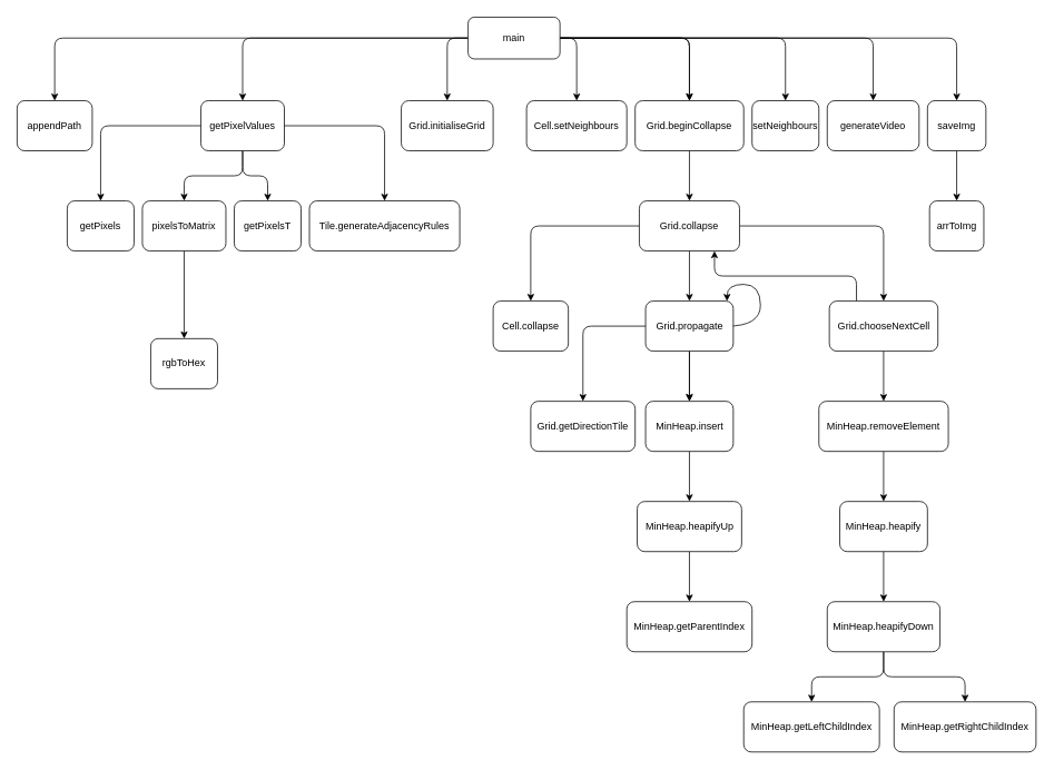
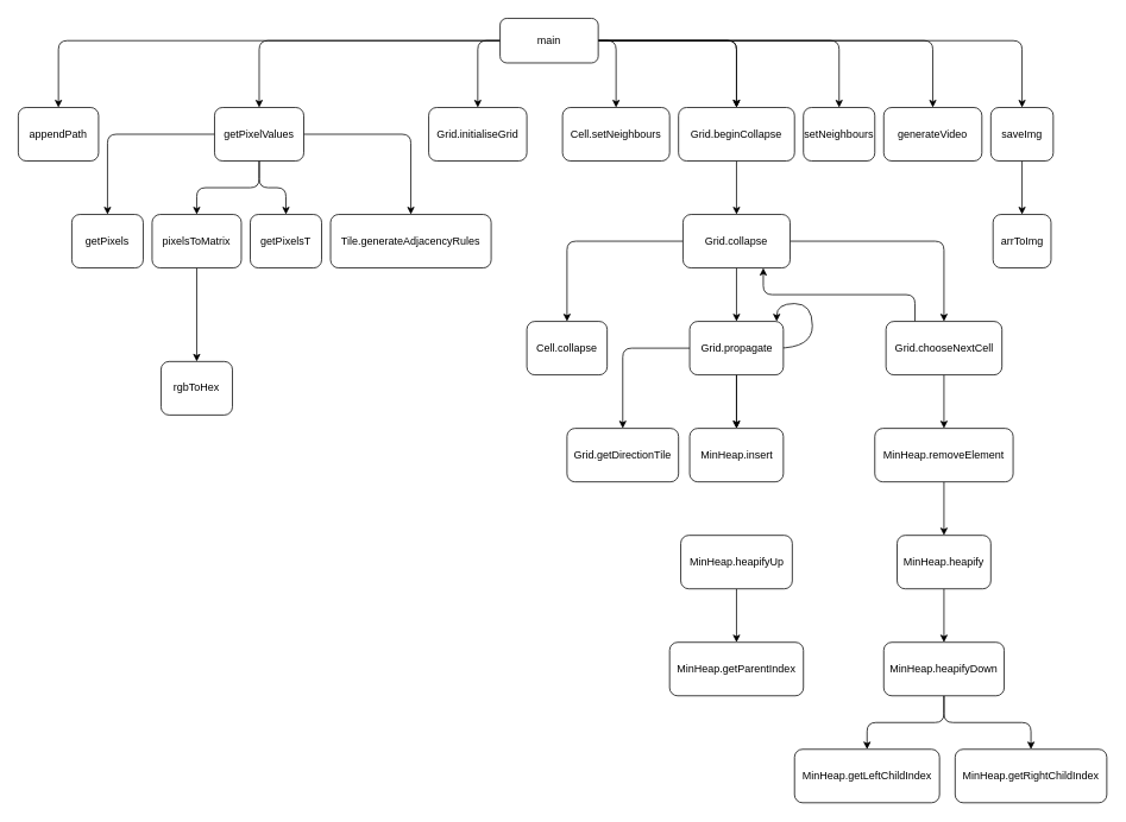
- <mxCell id="42" value="" style="edgeStyle=orthogonalEdgeStyle;html=1;" parent="1" source="43" target="47" edge="1"><mxGeometry relative="1" as="geometry" /></mxCell>
